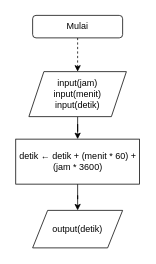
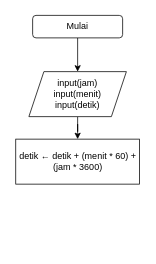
- <mxCell id="2" style="edgeStyle=orthogonalEdgeStyle;rounded=0;orthogonalLoop=1;jettySize=auto;html=1;entryX=0.5;entryY=0;entryDx=0;entryDy=0;dashed=1;" parent="1" source="3" target="5" edge="1"><mxGeometry relative="1" as="geometry" /></mxCell>
+ <mxCell id="2" style="edgeStyle=orthogonalEdgeStyle;rounded=0;orthogonalLoop=1;jettySize=auto;html=1;entryX=0.5;entryY=0;entryDx=0;entryDy=0;" parent="1" source="3" target="5" edge="1"><mxGeometry relative="1" as="geometry" /></mxCell>
- <mxCell id="6" style="edgeStyle=orthogonalEdgeStyle;rounded=0;orthogonalLoop=1;jettySize=auto;html=1;entryX=0.5;entryY=0;entryDx=0;entryDy=0;" parent="1" source="7" target="8" edge="1"><mxGeometry relative="1" as="geometry" /></mxCell>
- <mxCell id="8" value="output(detik)" style="shape=parallelogram;perimeter=parallelogramPerimeter;whiteSpace=wrap;html=1;fixedSize=1;" parent="1" vertex="1"><mxGeometry x="43" y="280" width="120" height="50" as="geometry" /></mxCell>
